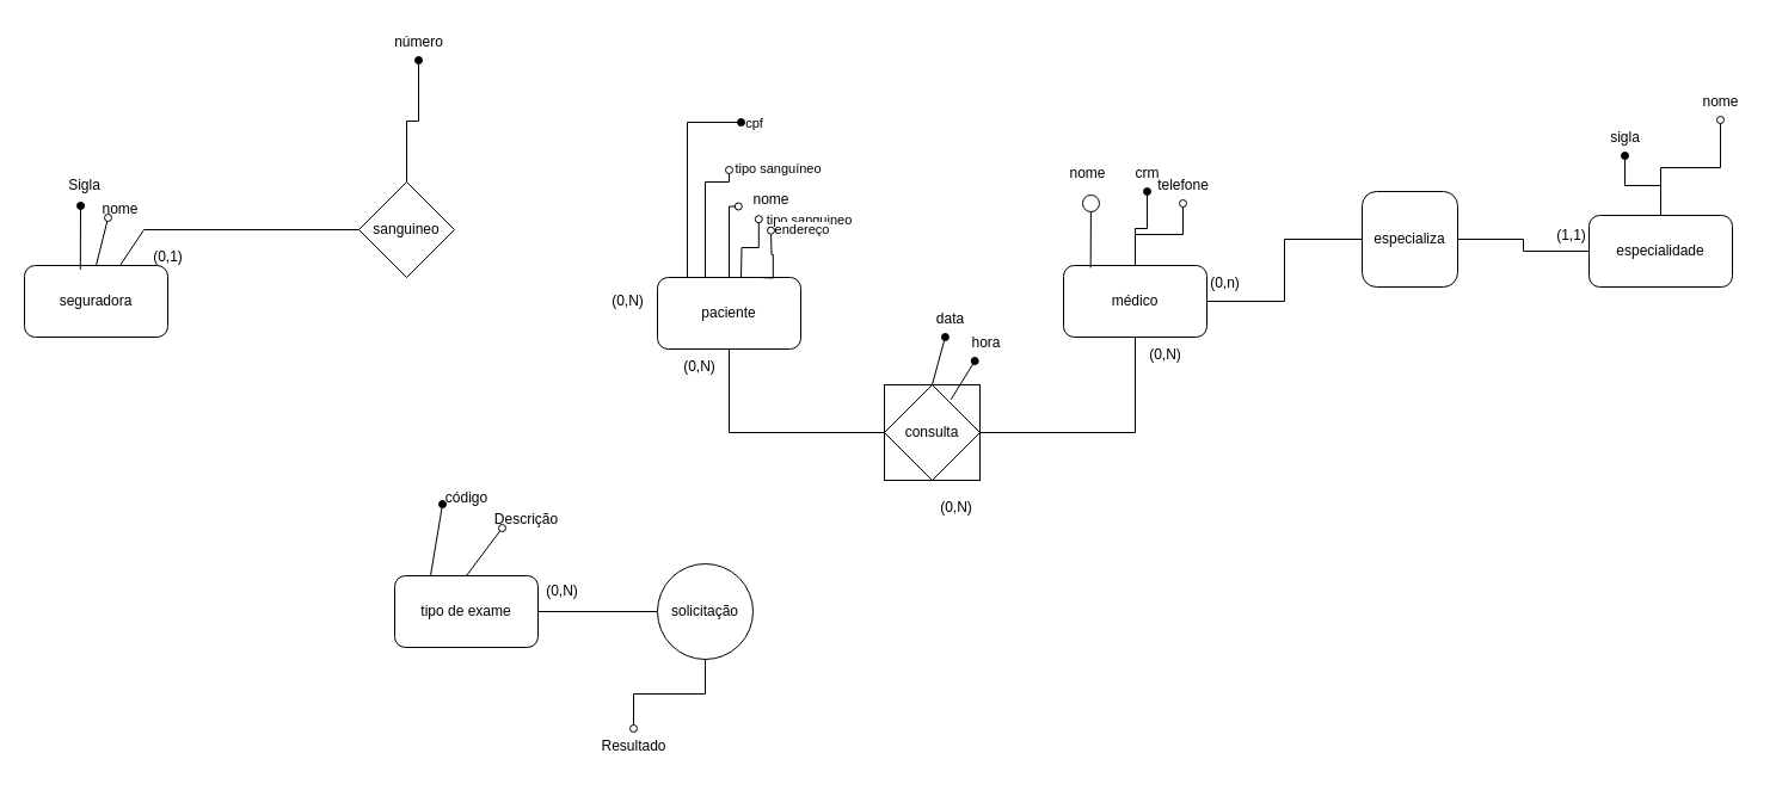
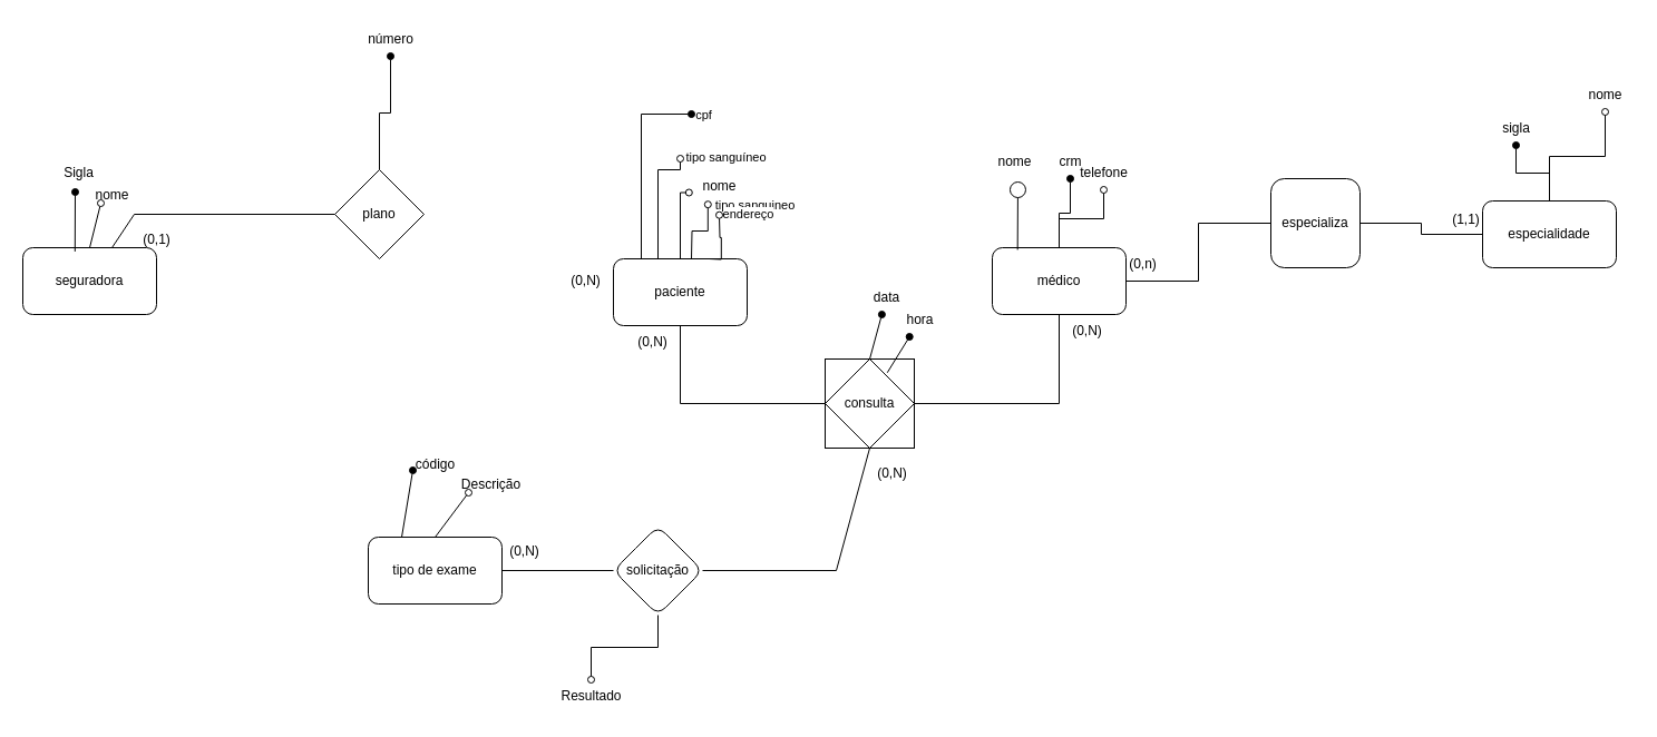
- <mxCell id="25" value="sanguineo" style="rhombus;whiteSpace=wrap;html=1;" vertex="1" parent="1"><mxGeometry x="300" y="152" width="80" height="80" as="geometry" /></mxCell>
+ <mxCell id="25" value="plano" style="rhombus;whiteSpace=wrap;html=1;" vertex="1" parent="1"><mxGeometry x="300" y="152" width="80" height="80" as="geometry" /></mxCell>
- <mxCell id="52" value="solicitação" style="ellipse;whiteSpace=wrap;html=1;" vertex="1" parent="1"><mxGeometry x="550" y="472" width="80" height="80" as="geometry" /></mxCell>
+ <mxCell id="52" value="solicitação" style="rhombus;whiteSpace=wrap;html=1;rounded=1;" vertex="1" parent="1"><mxGeometry x="550" y="472" width="80" height="80" as="geometry" /></mxCell>
+ <mxCell id="53" value="" style="endArrow=none;html=1;rounded=0;entryX=0.5;entryY=1;entryDx=0;entryDy=0;exitX=1;exitY=0.5;exitDx=0;exitDy=0;" edge="1" parent="1" source="52" target="7"><mxGeometry width="50" height="50" relative="1" as="geometry"><mxPoint x="700" y="512" as="sourcePoint" /><mxPoint x="750" y="462" as="targetPoint" /><Array as="points"><mxPoint x="750" y="512" /></Array></mxGeometry></mxCell>
